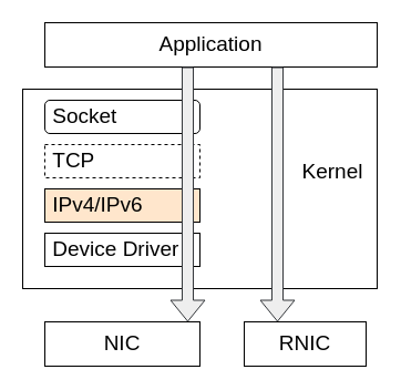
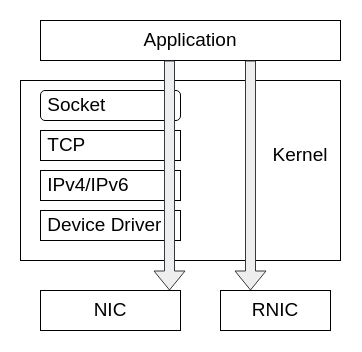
- <mxCell id="4" value="&amp;nbsp;TCP" style="rounded=0;whiteSpace=wrap;html=1;fontSize=19;align=left;dashed=1;" vertex="1" parent="1"><mxGeometry x="40" y="130" width="140" height="30" as="geometry" /></mxCell>
+ <mxCell id="4" value="&amp;nbsp;TCP" style="rounded=0;whiteSpace=wrap;html=1;fontSize=19;align=left;" vertex="1" parent="1"><mxGeometry x="40" y="130" width="140" height="30" as="geometry" /></mxCell>
- <mxCell id="6" value="&amp;nbsp;IPv4/IPv6" style="rounded=0;whiteSpace=wrap;html=1;fontSize=19;align=left;fillColor=#ffe6cc;" vertex="1" parent="1"><mxGeometry x="40" y="170" width="140" height="30" as="geometry" /></mxCell>
+ <mxCell id="6" value="&amp;nbsp;IPv4/IPv6" style="rounded=0;whiteSpace=wrap;html=1;fontSize=19;align=left;" vertex="1" parent="1"><mxGeometry x="40" y="170" width="140" height="30" as="geometry" /></mxCell>
